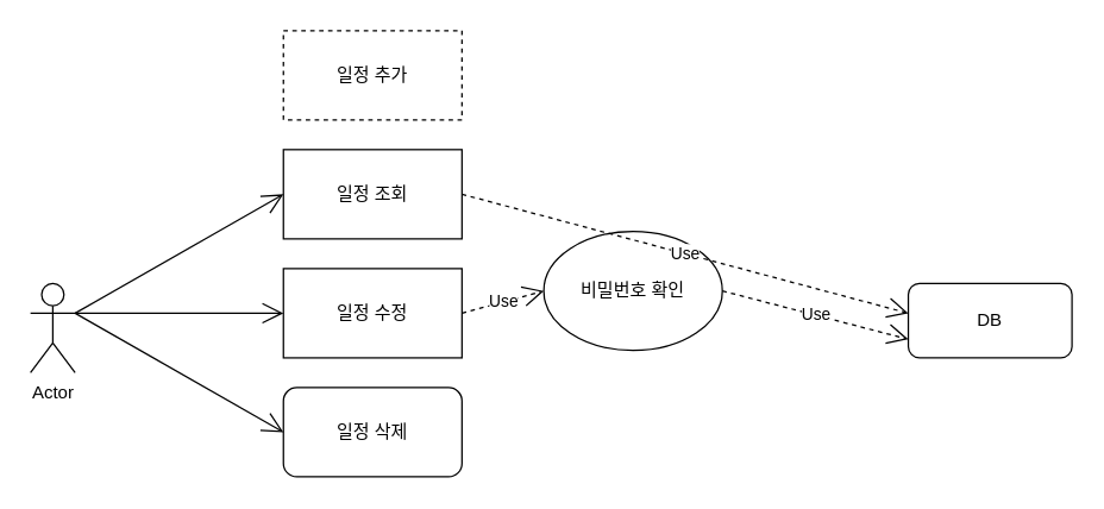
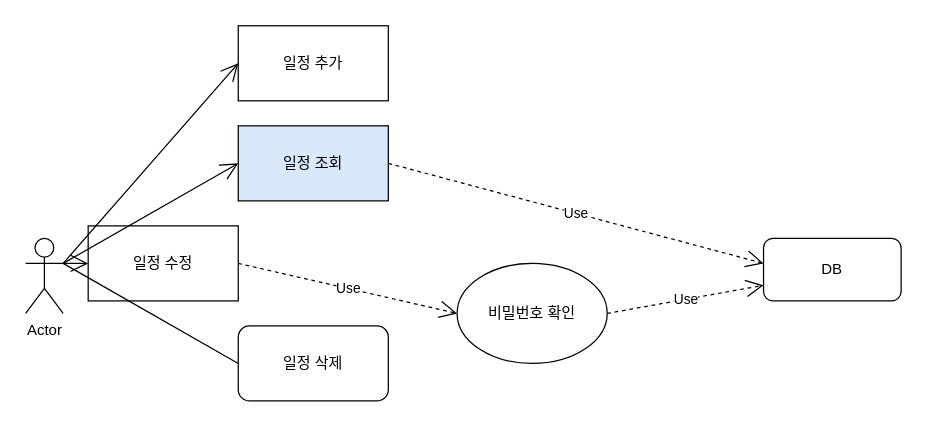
- <mxCell id="3" value="일정 추가" style="rounded=0;whiteSpace=wrap;html=1;dashed=1;" vertex="1" parent="1"><mxGeometry x="190" y="20" width="120" height="60" as="geometry" /></mxCell>
+ <mxCell id="3" value="일정 추가" style="rounded=0;whiteSpace=wrap;html=1;" vertex="1" parent="1"><mxGeometry x="190" y="20" width="120" height="60" as="geometry" /></mxCell>
+ <mxCell id="9" value="" style="endArrow=open;endFill=1;endSize=12;html=1;rounded=0;exitX=1;exitY=0.333;exitDx=0;exitDy=0;exitPerimeter=0;entryX=0;entryY=0.5;entryDx=0;entryDy=0;" edge="1" parent="1" source="2" target="3"><mxGeometry width="160" relative="1" as="geometry"><mxPoint x="280" y="150" as="sourcePoint" /><mxPoint x="440" y="150" as="targetPoint" /></mxGeometry></mxCell>
- <mxCell id="4" value="일정 조회" style="rounded=0;whiteSpace=wrap;html=1;" vertex="1" parent="1"><mxGeometry x="190" y="100" width="120" height="60" as="geometry" /></mxCell>
+ <mxCell id="4" value="일정 조회" style="rounded=0;whiteSpace=wrap;html=1;fillColor=#dae8fc;" vertex="1" parent="1"><mxGeometry x="190" y="100" width="120" height="60" as="geometry" /></mxCell>
- <mxCell id="7" value="비밀번호 확인" style="ellipse;whiteSpace=wrap;html=1;" vertex="1" parent="1"><mxGeometry x="365" y="155" width="120" height="80" as="geometry" /></mxCell>
+ <mxCell id="7" value="비밀번호 확인" style="ellipse;whiteSpace=wrap;html=1;" vertex="1" parent="1"><mxGeometry x="365" y="210" width="120" height="80" as="geometry" /></mxCell>
- <mxCell id="5" value="일정 수정" style="rounded=0;whiteSpace=wrap;html=1;" vertex="1" parent="1"><mxGeometry x="190" y="180" width="120" height="60" as="geometry" /></mxCell>
+ <mxCell id="5" value="일정 수정" style="rounded=0;whiteSpace=wrap;html=1;" vertex="1" parent="1"><mxGeometry x="70" y="180" width="120" height="60" as="geometry" /></mxCell>
- <mxCell id="12" value="" style="endArrow=open;endFill=1;endSize=12;html=1;rounded=0;entryX=0;entryY=0.5;entryDx=0;entryDy=0;exitX=1;exitY=0.333;exitDx=0;exitDy=0;exitPerimeter=0;" edge="1" parent="1" source="2" target="6"><mxGeometry width="160" relative="1" as="geometry"><mxPoint x="70" y="220" as="sourcePoint" /><mxPoint x="200" y="220" as="targetPoint" /></mxGeometry></mxCell>
+ <mxCell id="12" value="" style="endArrow=none;endFill=1;endSize=12;html=1;rounded=0;entryX=0;entryY=0.5;entryDx=0;entryDy=0;exitX=1;exitY=0.333;exitDx=0;exitDy=0;exitPerimeter=0;" edge="1" parent="1" source="2" target="6"><mxGeometry width="160" relative="1" as="geometry"><mxPoint x="70" y="220" as="sourcePoint" /><mxPoint x="200" y="220" as="targetPoint" /></mxGeometry></mxCell>
